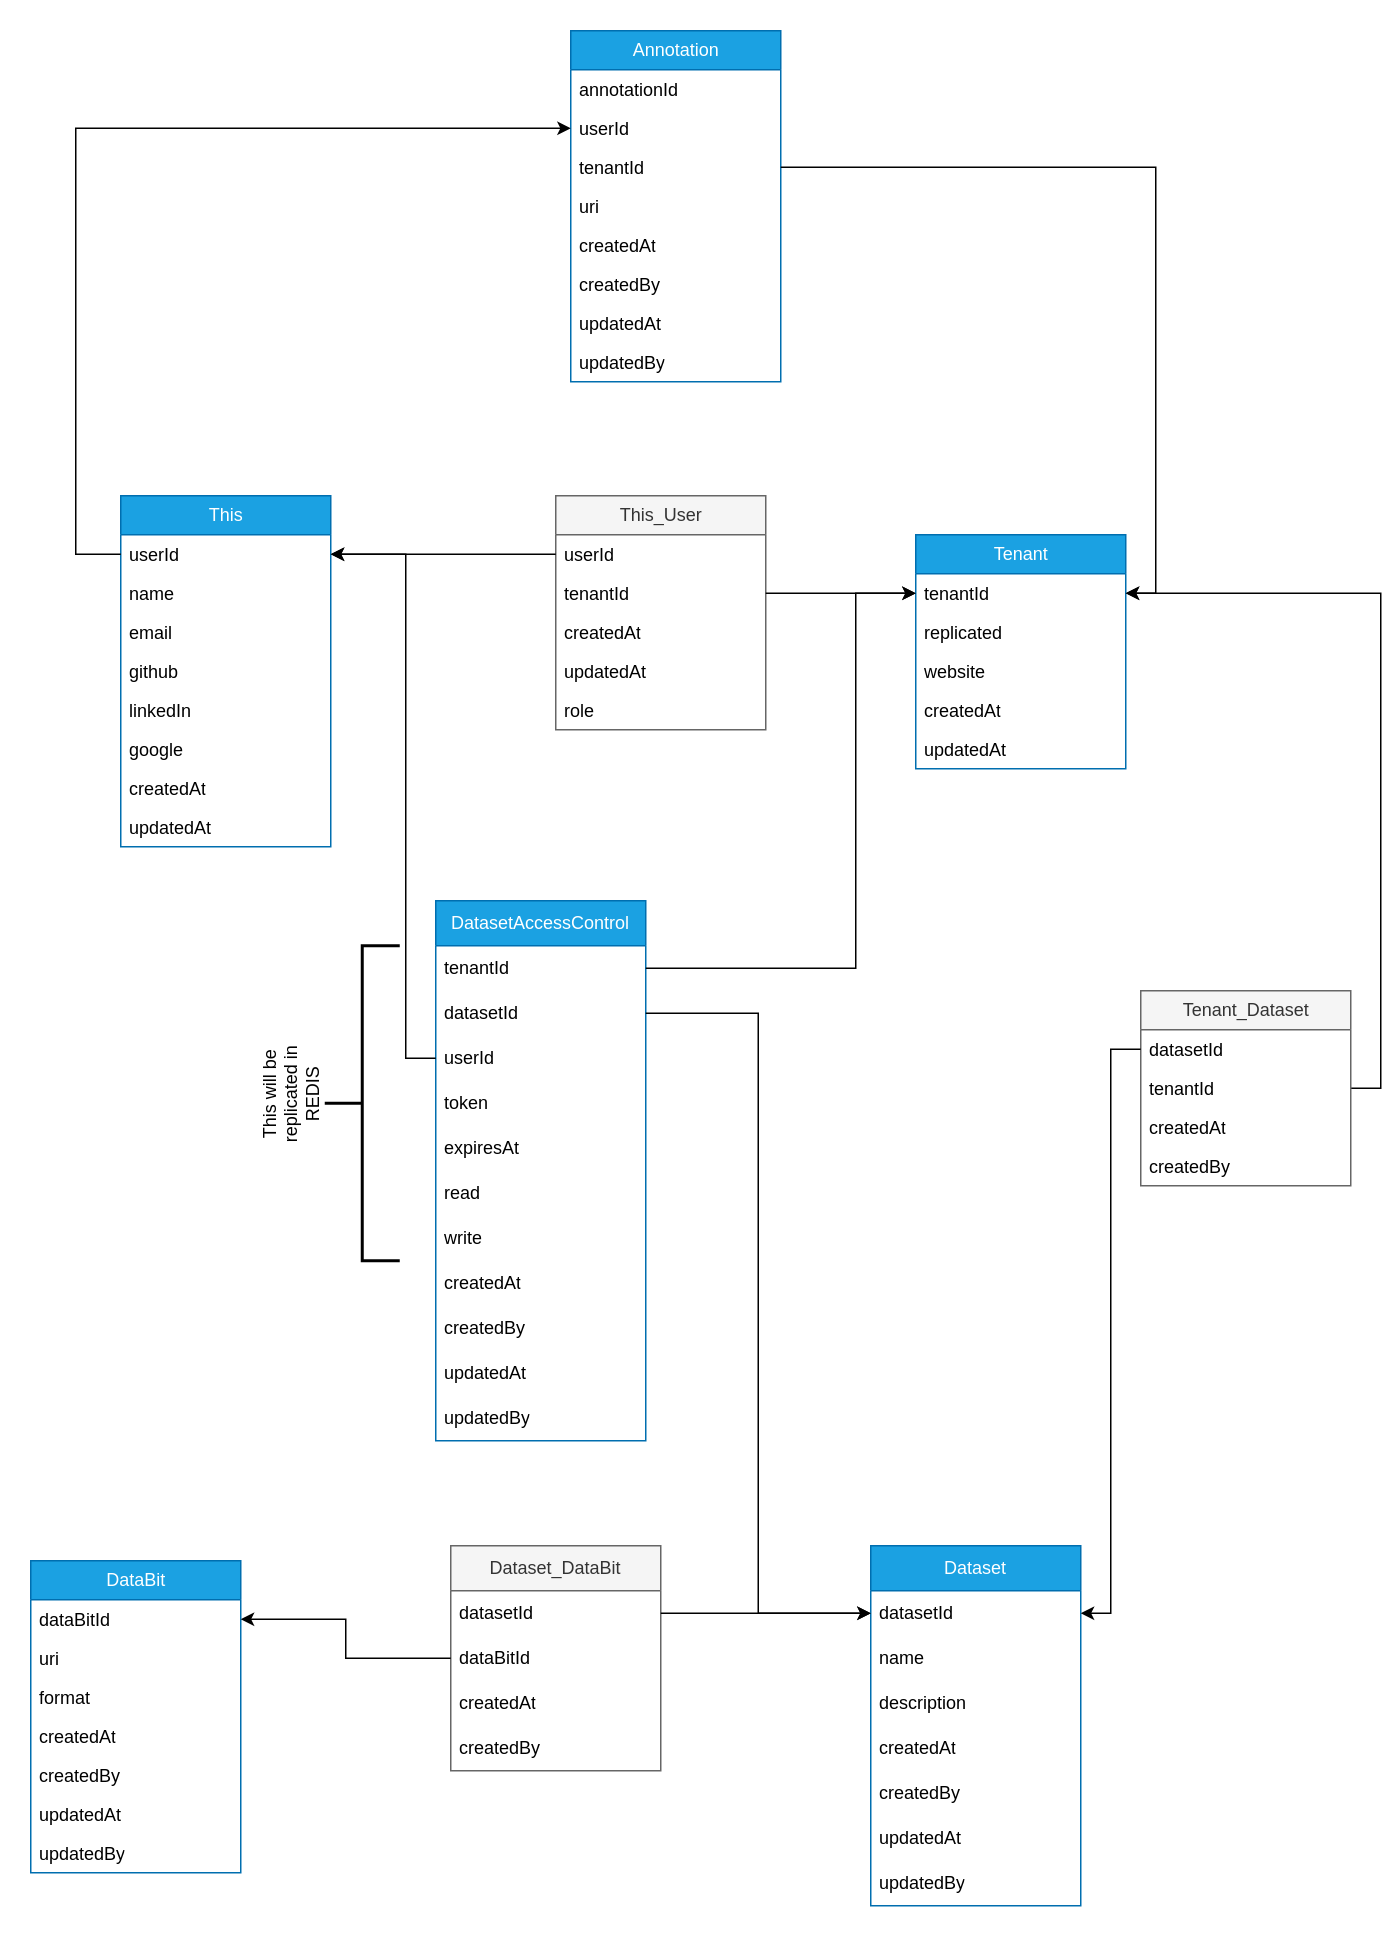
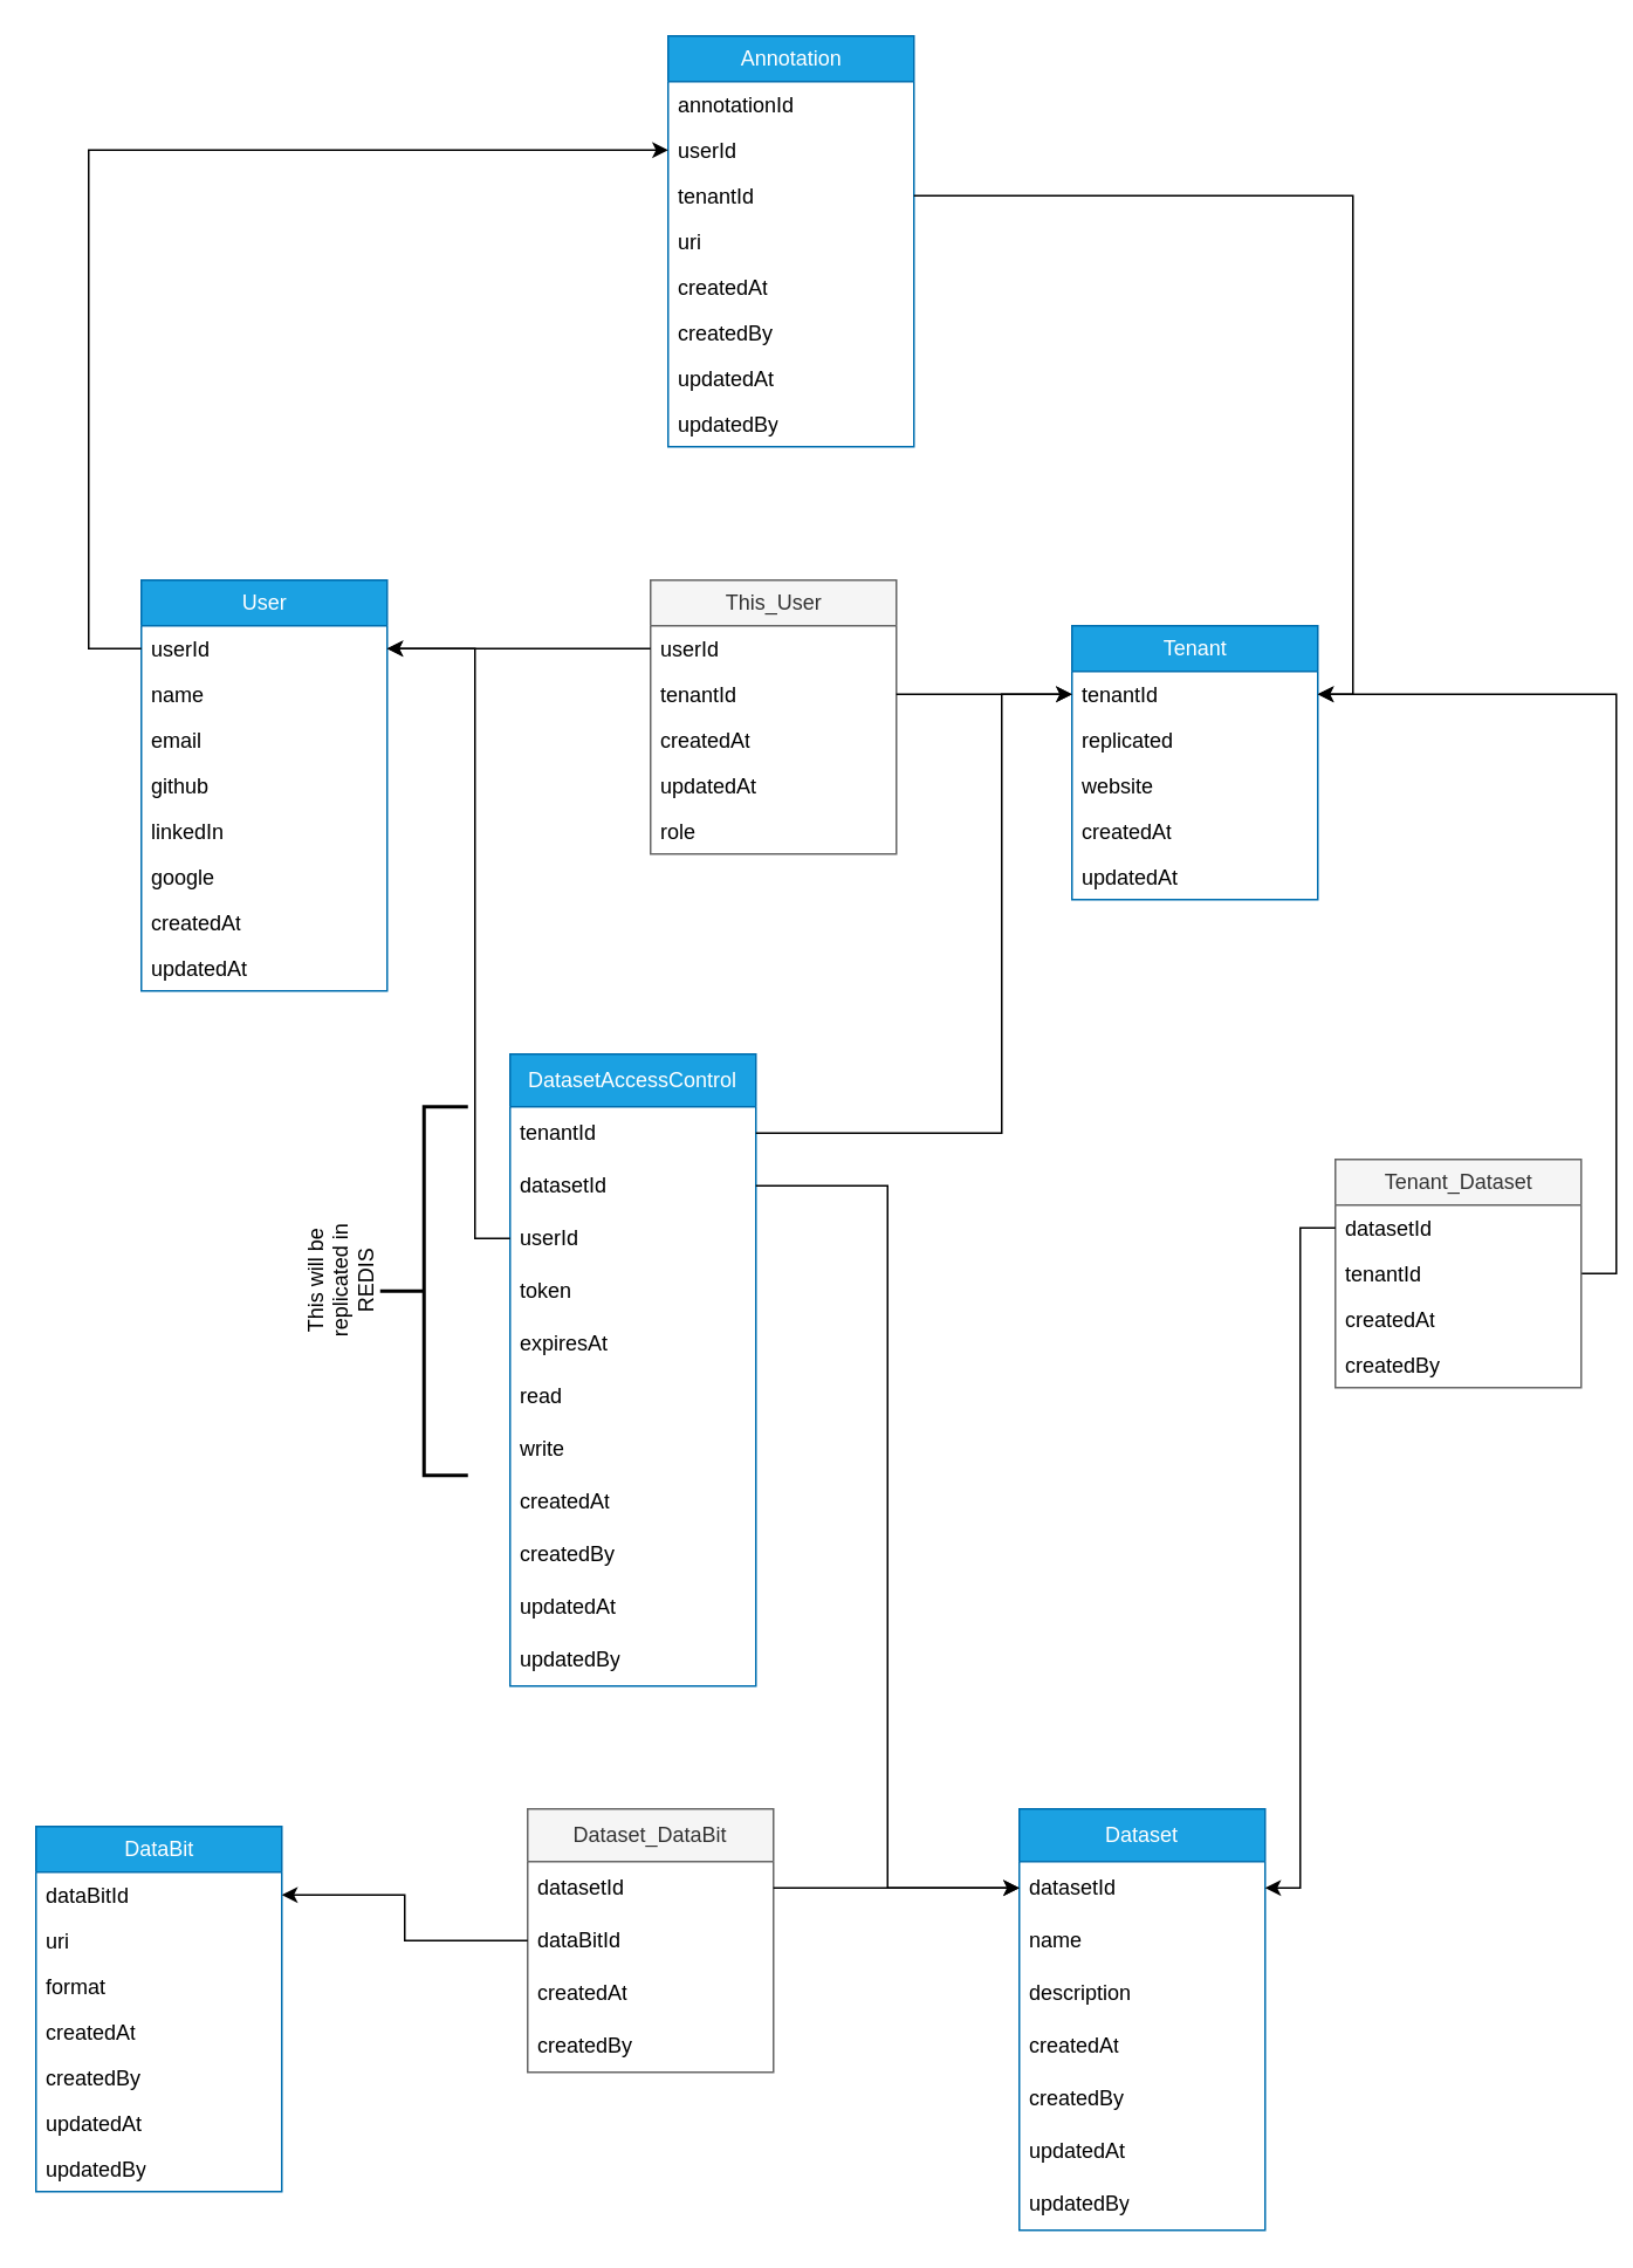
- <mxCell id="2" value="&lt;div&gt;This&lt;/div&gt;" style="swimlane;fontStyle=0;childLayout=stackLayout;horizontal=1;startSize=26;fillColor=#1ba1e2;horizontalStack=0;resizeParent=1;resizeParentMax=0;resizeLast=0;collapsible=1;marginBottom=0;html=1;strokeColor=#006EAF;fontColor=#ffffff;" parent="1" vertex="1"><mxGeometry x="80" y="330" width="140" height="234" as="geometry" /></mxCell>
+ <mxCell id="2" value="&lt;div&gt;User&lt;/div&gt;" style="swimlane;fontStyle=0;childLayout=stackLayout;horizontal=1;startSize=26;fillColor=#1ba1e2;horizontalStack=0;resizeParent=1;resizeParentMax=0;resizeLast=0;collapsible=1;marginBottom=0;html=1;strokeColor=#006EAF;fontColor=#ffffff;" parent="1" vertex="1"><mxGeometry x="80" y="330" width="140" height="234" as="geometry" /></mxCell>
